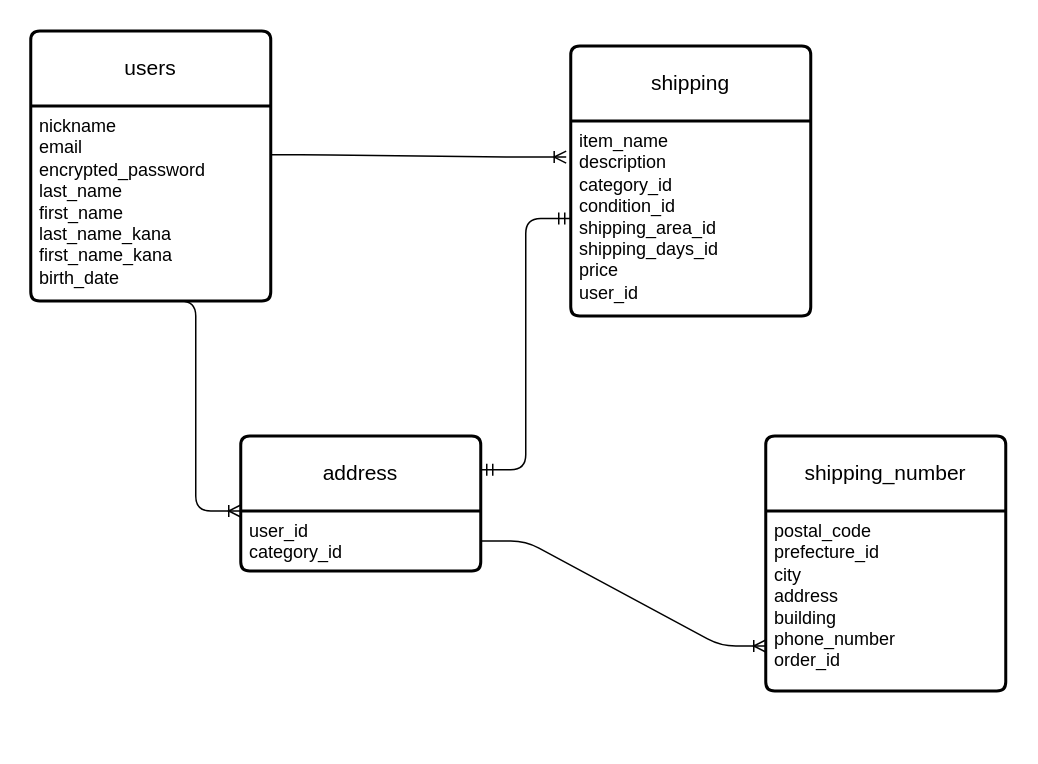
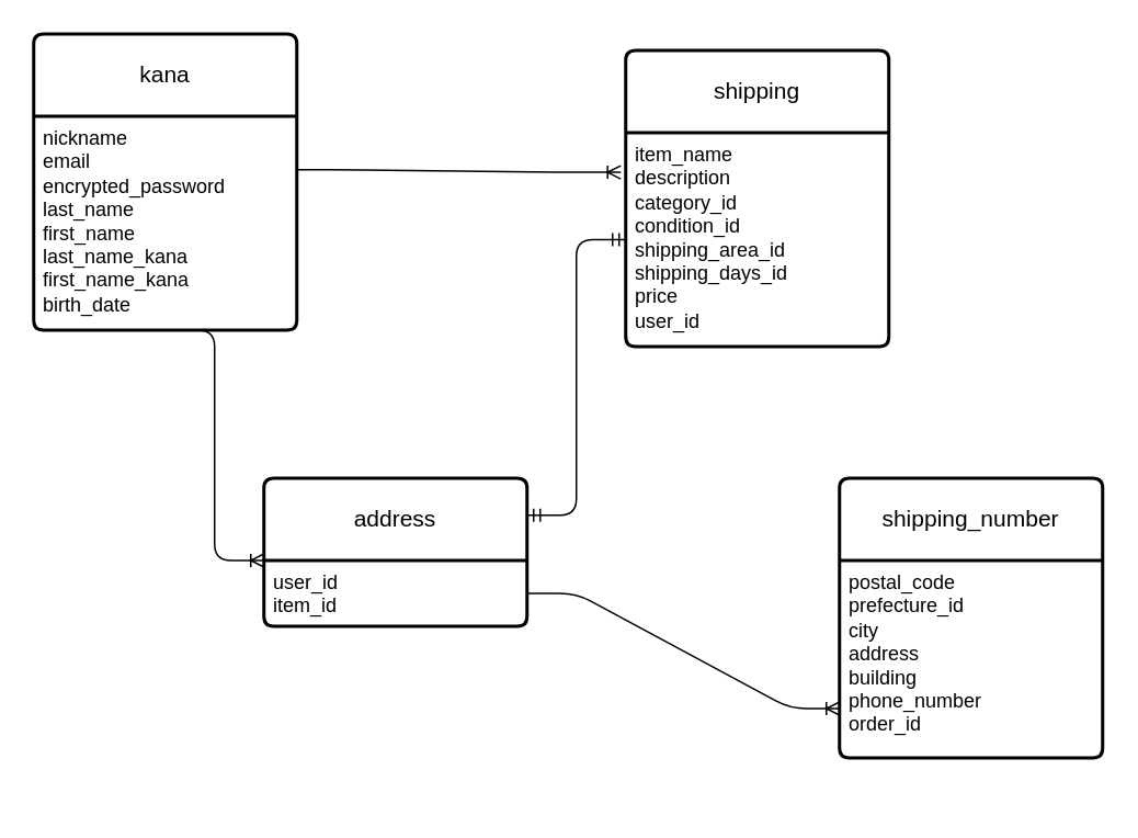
- <mxCell id="4" value="users" style="swimlane;childLayout=stackLayout;horizontal=1;startSize=50;horizontalStack=0;rounded=1;fontSize=14;fontStyle=0;strokeWidth=2;resizeParent=0;resizeLast=1;shadow=0;dashed=0;align=center;arcSize=4;whiteSpace=wrap;html=1;" vertex="1" parent="1"><mxGeometry x="20" y="20" width="160" height="180" as="geometry" /></mxCell>
+ <mxCell id="4" value="kana" style="swimlane;childLayout=stackLayout;horizontal=1;startSize=50;horizontalStack=0;rounded=1;fontSize=14;fontStyle=0;strokeWidth=2;resizeParent=0;resizeLast=1;shadow=0;dashed=0;align=center;arcSize=4;whiteSpace=wrap;html=1;" vertex="1" parent="1"><mxGeometry x="20" y="20" width="160" height="180" as="geometry" /></mxCell>
- <mxCell id="9" value="user_id&lt;div&gt;category_id&lt;/div&gt;" style="align=left;strokeColor=none;fillColor=none;spacingLeft=4;fontSize=12;verticalAlign=top;resizable=0;rotatable=0;part=1;html=1;" vertex="1" parent="8"><mxGeometry y="50" width="160" height="40" as="geometry" /></mxCell>
+ <mxCell id="9" value="user_id&lt;div&gt;item_id&lt;/div&gt;" style="align=left;strokeColor=none;fillColor=none;spacingLeft=4;fontSize=12;verticalAlign=top;resizable=0;rotatable=0;part=1;html=1;" vertex="1" parent="8"><mxGeometry y="50" width="160" height="40" as="geometry" /></mxCell>
